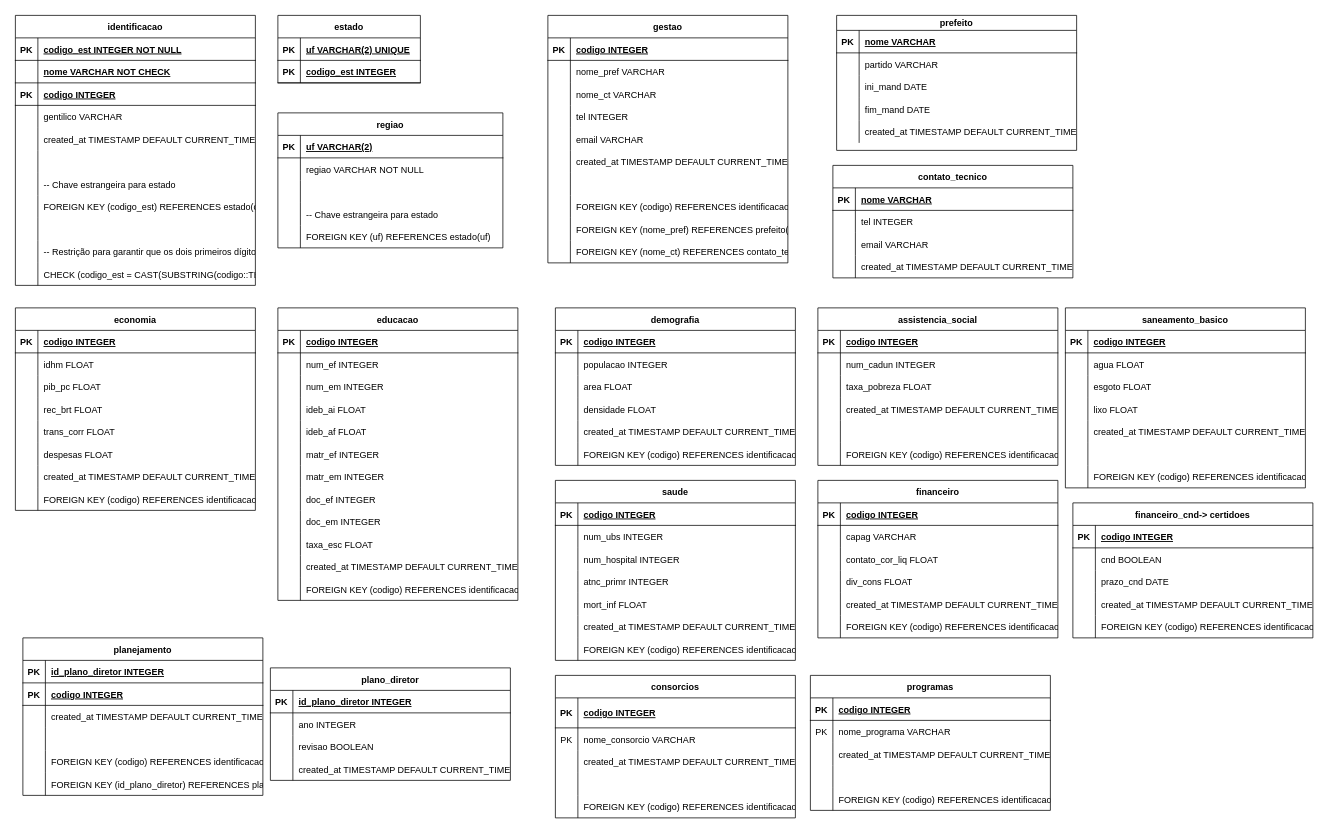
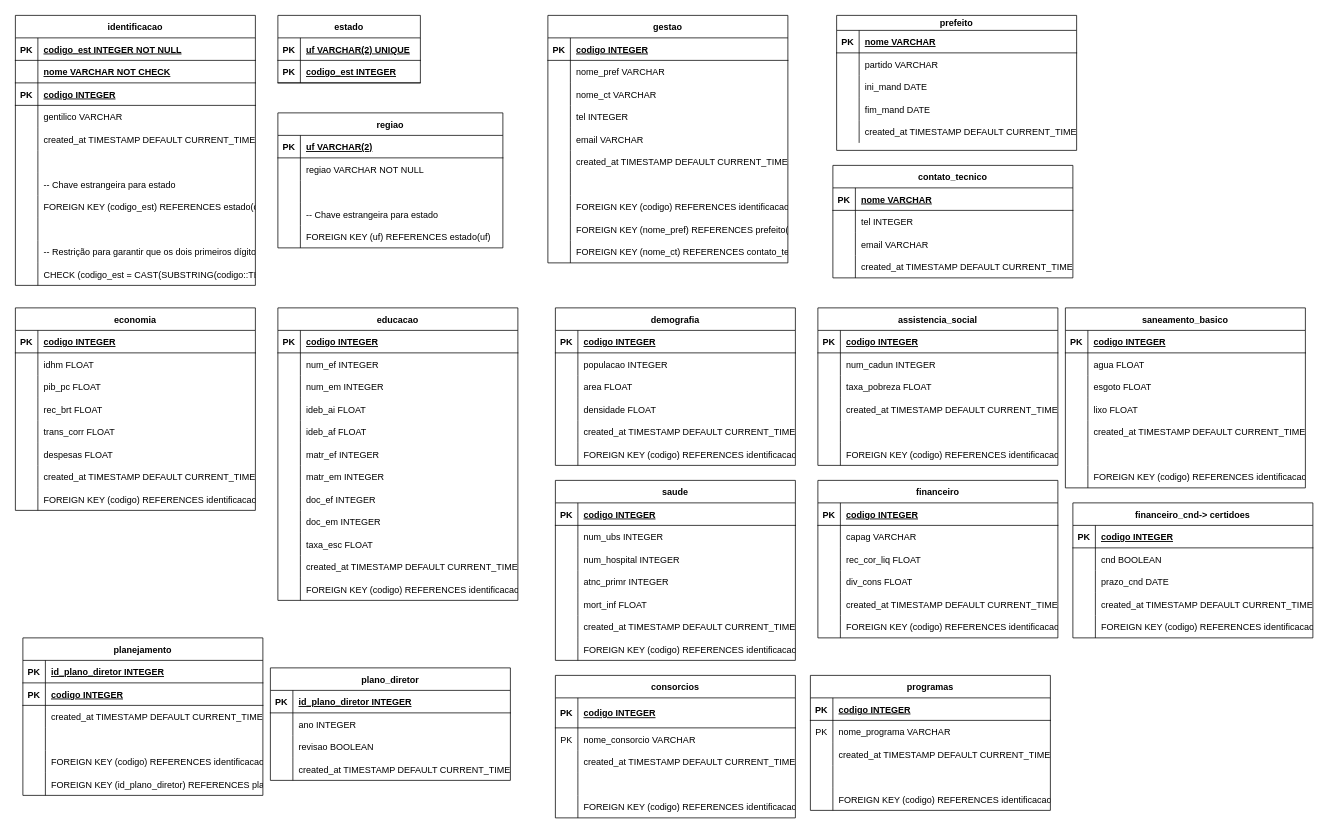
- <mxCell id="134" value="contato_cor_liq FLOAT" style="shape=partialRectangle;overflow=hidden;connectable=0;fillColor=none;align=left;strokeColor=inherit;top=0;left=0;bottom=0;right=0;spacingLeft=6;" vertex="1" parent="132"><mxGeometry x="30" width="290" height="30" as="geometry"><mxRectangle width="290" height="30" as="alternateBounds" /></mxGeometry></mxCell>
+ <mxCell id="134" value="rec_cor_liq FLOAT" style="shape=partialRectangle;overflow=hidden;connectable=0;fillColor=none;align=left;strokeColor=inherit;top=0;left=0;bottom=0;right=0;spacingLeft=6;" vertex="1" parent="132"><mxGeometry x="30" width="290" height="30" as="geometry"><mxRectangle width="290" height="30" as="alternateBounds" /></mxGeometry></mxCell>
